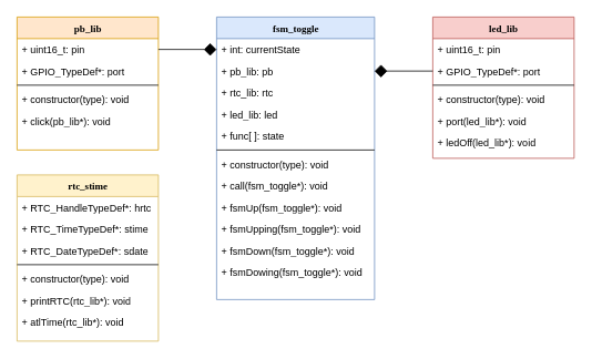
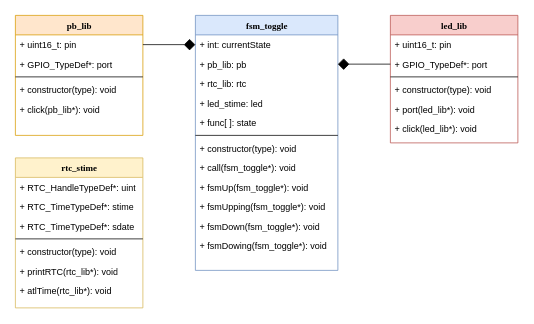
- <mxCell id="6" value="+ led_lib: led" style="text;html=1;strokeColor=none;fillColor=none;align=left;verticalAlign=top;spacingLeft=4;spacingRight=4;whiteSpace=wrap;overflow=hidden;rotatable=0;points=[[0,0.5],[1,0.5]];portConstraint=eastwest;" vertex="1" parent="2"><mxGeometry y="104" width="190" height="26" as="geometry" /></mxCell>
+ <mxCell id="6" value="+ led_stime: led" style="text;html=1;strokeColor=none;fillColor=none;align=left;verticalAlign=top;spacingLeft=4;spacingRight=4;whiteSpace=wrap;overflow=hidden;rotatable=0;points=[[0,0.5],[1,0.5]];portConstraint=eastwest;" vertex="1" parent="2"><mxGeometry y="104" width="190" height="26" as="geometry" /></mxCell>
- <mxCell id="21" value="+ ledOff(led_lib*): void" style="text;html=1;strokeColor=none;fillColor=none;align=left;verticalAlign=top;spacingLeft=4;spacingRight=4;whiteSpace=wrap;overflow=hidden;rotatable=0;points=[[0,0.5],[1,0.5]];portConstraint=eastwest;" vertex="1" parent="15"><mxGeometry y="138" width="170" height="26" as="geometry" /></mxCell>
+ <mxCell id="21" value="+ click(led_lib*): void" style="text;html=1;strokeColor=none;fillColor=none;align=left;verticalAlign=top;spacingLeft=4;spacingRight=4;whiteSpace=wrap;overflow=hidden;rotatable=0;points=[[0,0.5],[1,0.5]];portConstraint=eastwest;" vertex="1" parent="15"><mxGeometry y="138" width="170" height="26" as="geometry" /></mxCell>
- <mxCell id="29" value="+ RTC_HandleTypeDef*: hrtc" style="text;html=1;strokeColor=none;fillColor=none;align=left;verticalAlign=top;spacingLeft=4;spacingRight=4;whiteSpace=wrap;overflow=hidden;rotatable=0;points=[[0,0.5],[1,0.5]];portConstraint=eastwest;" vertex="1" parent="28"><mxGeometry y="26" width="170" height="26" as="geometry" /></mxCell>
+ <mxCell id="29" value="+ RTC_HandleTypeDef*: uint" style="text;html=1;strokeColor=none;fillColor=none;align=left;verticalAlign=top;spacingLeft=4;spacingRight=4;whiteSpace=wrap;overflow=hidden;rotatable=0;points=[[0,0.5],[1,0.5]];portConstraint=eastwest;" vertex="1" parent="28"><mxGeometry y="26" width="170" height="26" as="geometry" /></mxCell>
- <mxCell id="31" value="+ RTC_DateTypeDef*: sdate" style="text;html=1;strokeColor=none;fillColor=none;align=left;verticalAlign=top;spacingLeft=4;spacingRight=4;whiteSpace=wrap;overflow=hidden;rotatable=0;points=[[0,0.5],[1,0.5]];portConstraint=eastwest;" vertex="1" parent="28"><mxGeometry y="78" width="170" height="26" as="geometry" /></mxCell>
+ <mxCell id="31" value="+ RTC_TimeTypeDef*: sdate" style="text;html=1;strokeColor=none;fillColor=none;align=left;verticalAlign=top;spacingLeft=4;spacingRight=4;whiteSpace=wrap;overflow=hidden;rotatable=0;points=[[0,0.5],[1,0.5]];portConstraint=eastwest;" vertex="1" parent="28"><mxGeometry y="78" width="170" height="26" as="geometry" /></mxCell>
